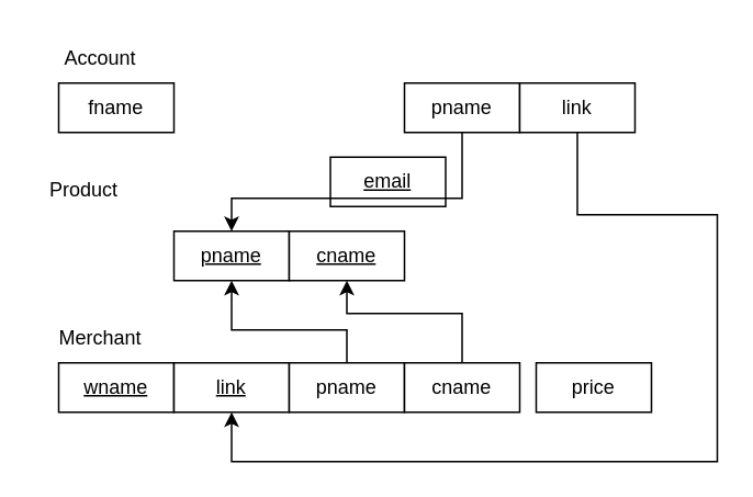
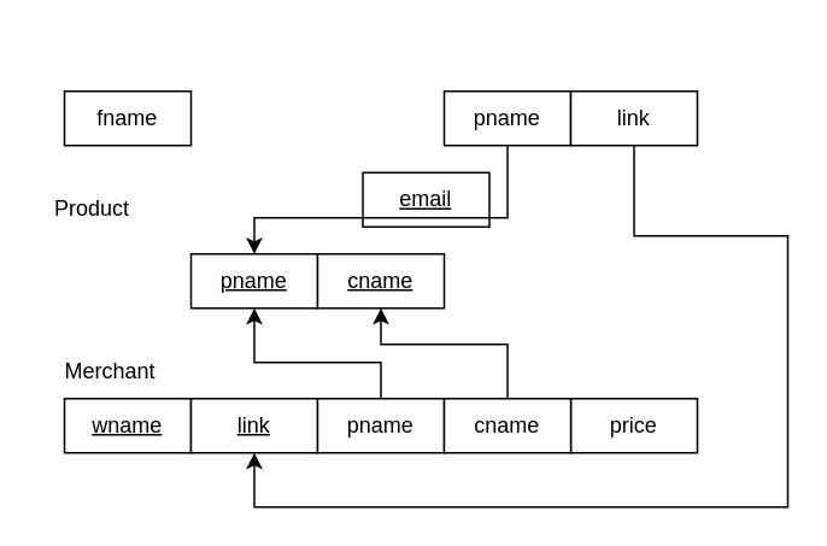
- <mxCell id="2" value="Account" style="text;html=1;align=center;verticalAlign=middle;resizable=0;points=[];autosize=1;strokeColor=none;fillColor=none;" vertex="1" parent="1"><mxGeometry x="25" y="20" width="70" height="30" as="geometry" /></mxCell>
- <mxCell id="12" value="price" style="rounded=0;whiteSpace=wrap;html=1;" vertex="1" parent="1"><mxGeometry x="325" y="220" width="70" height="30" as="geometry" /></mxCell>
+ <mxCell id="12" value="price" style="rounded=0;whiteSpace=wrap;html=1;" vertex="1" parent="1"><mxGeometry x="315" y="220" width="70" height="30" as="geometry" /></mxCell>
